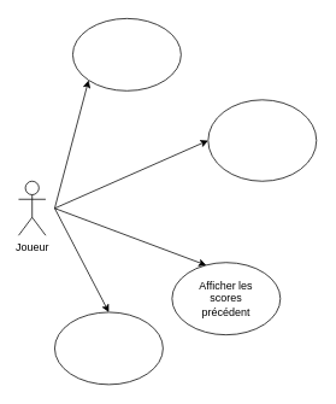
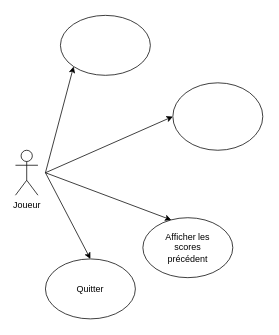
+ <mxCell id="11" value="Quitter" style="text;html=1;strokeColor=none;fillColor=none;align=center;verticalAlign=middle;whiteSpace=wrap;rounded=0;" vertex="1" parent="1"><mxGeometry x="80" y="355" width="80" height="60" as="geometry" /></mxCell>
